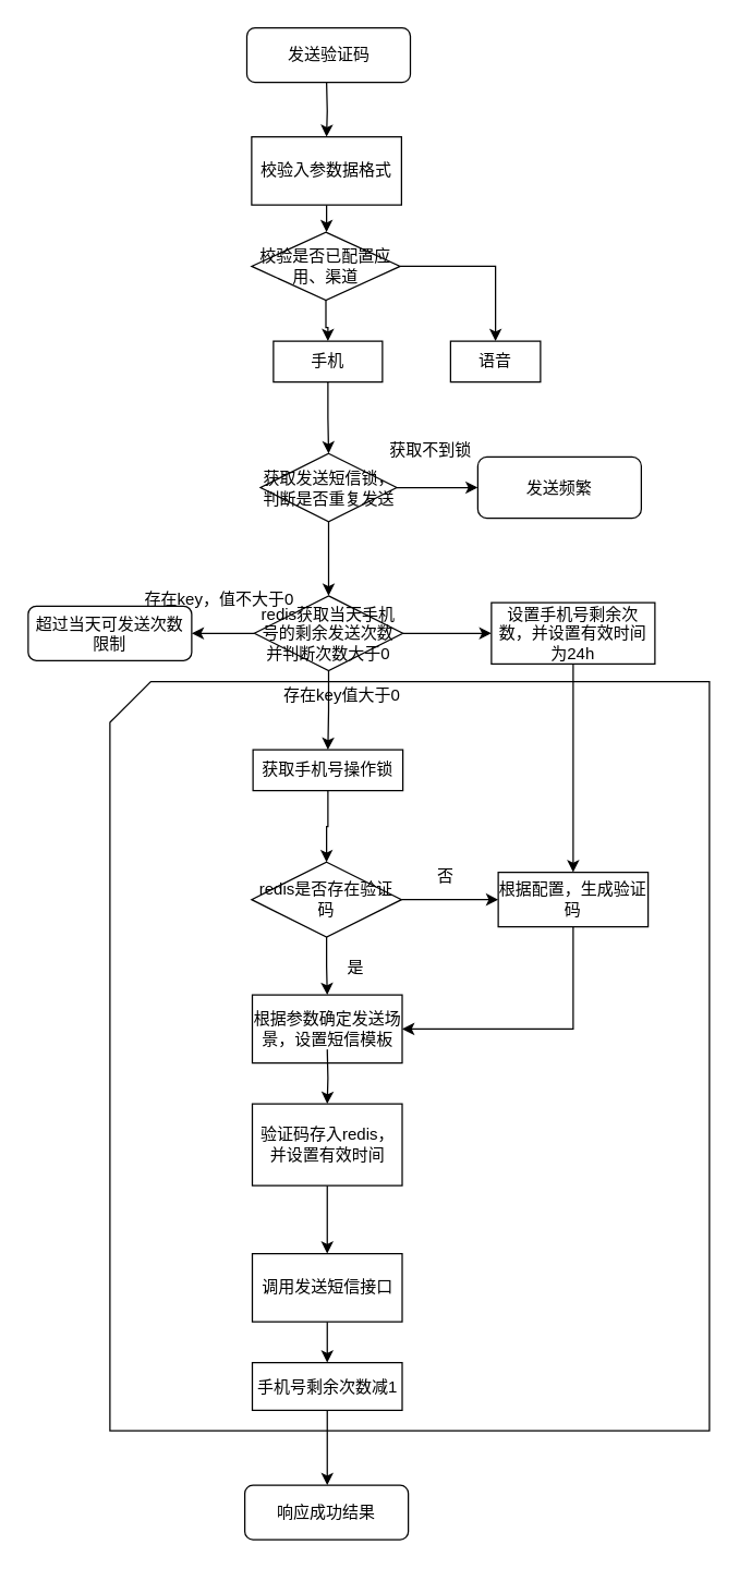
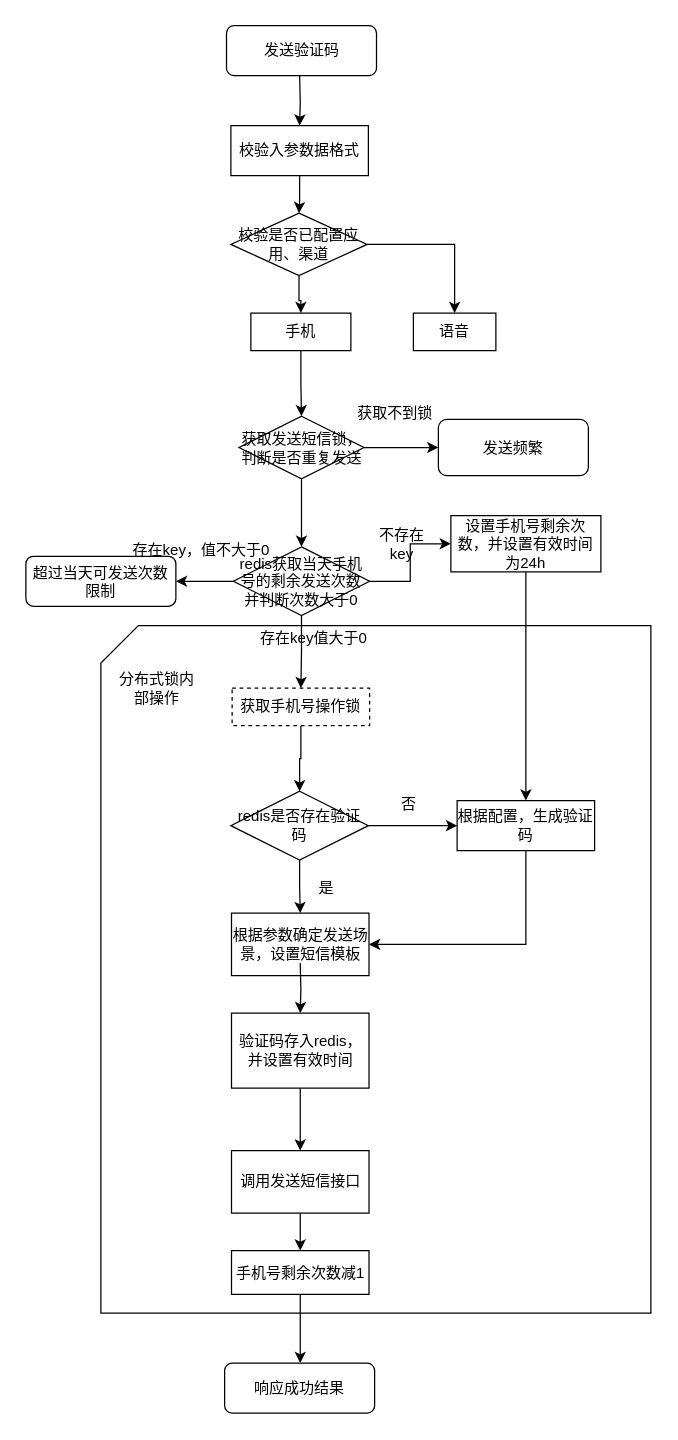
- <mxCell id="5" value="校验入参数据格式" style="rounded=0;whiteSpace=wrap;html=1;" parent="1" vertex="1"><mxGeometry x="184" y="100" width="110" height="50" as="geometry" /></mxCell>
+ <mxCell id="5" value="校验入参数据格式" style="rounded=0;whiteSpace=wrap;html=1;" parent="1" vertex="1"><mxGeometry x="184" y="100" width="110" height="40" as="geometry" /></mxCell>
+ <mxCell id="39" value="不存在key" style="text;html=1;strokeColor=none;fillColor=none;align=center;verticalAlign=middle;whiteSpace=wrap;rounded=0;" parent="1" vertex="1"><mxGeometry x="301" y="425" width="40" height="20" as="geometry" /></mxCell>
- <mxCell id="21" value="设置手机号剩余次数，并设置有效时间为24h" style="rounded=0;whiteSpace=wrap;html=1;" parent="1" vertex="1"><mxGeometry x="360" y="442" width="120" height="45" as="geometry" /></mxCell>
+ <mxCell id="21" value="设置手机号剩余次数，并设置有效时间为24h" style="rounded=0;whiteSpace=wrap;html=1;" parent="1" vertex="1"><mxGeometry x="360" y="412" width="120" height="45" as="geometry" /></mxCell>
+ <mxCell id="32" value="分布式锁内部操作" style="text;html=1;strokeColor=none;fillColor=none;align=center;verticalAlign=middle;whiteSpace=wrap;rounded=0;" parent="1" vertex="1"><mxGeometry x="90" y="540" width="70" height="20" as="geometry" /></mxCell>
- <mxCell id="46" value="获取手机号操作锁" style="rounded=0;whiteSpace=wrap;html=1;" parent="1" vertex="1"><mxGeometry x="185" y="550" width="110" height="30" as="geometry" /></mxCell>
+ <mxCell id="46" value="获取手机号操作锁" style="rounded=0;whiteSpace=wrap;html=1;dashed=1;" parent="1" vertex="1"><mxGeometry x="185" y="550" width="110" height="30" as="geometry" /></mxCell>
